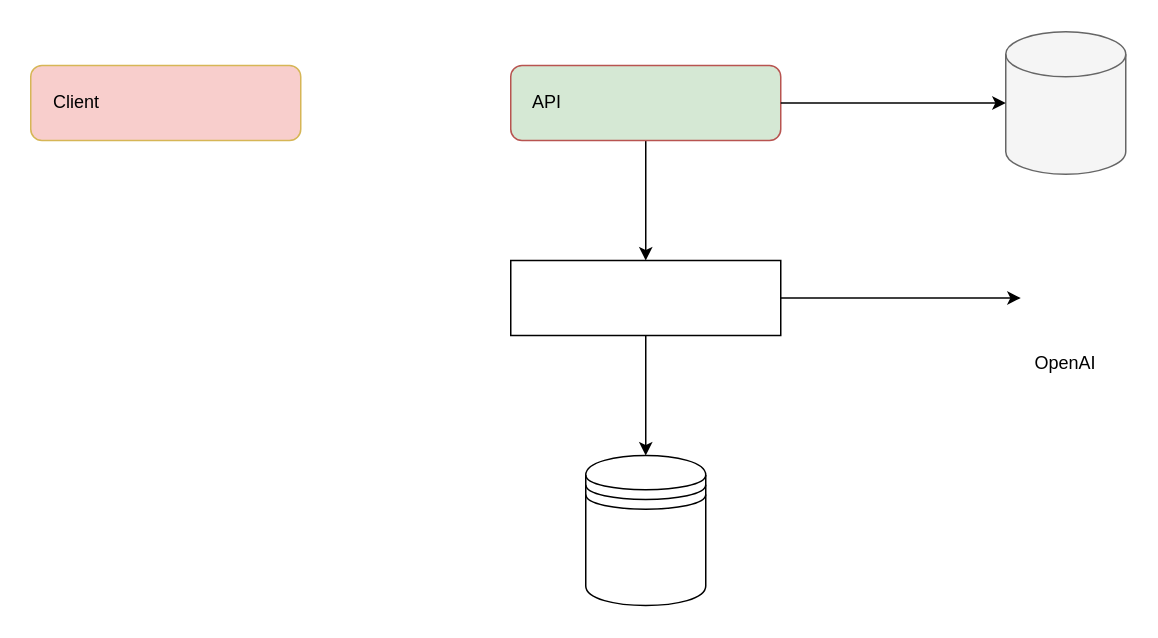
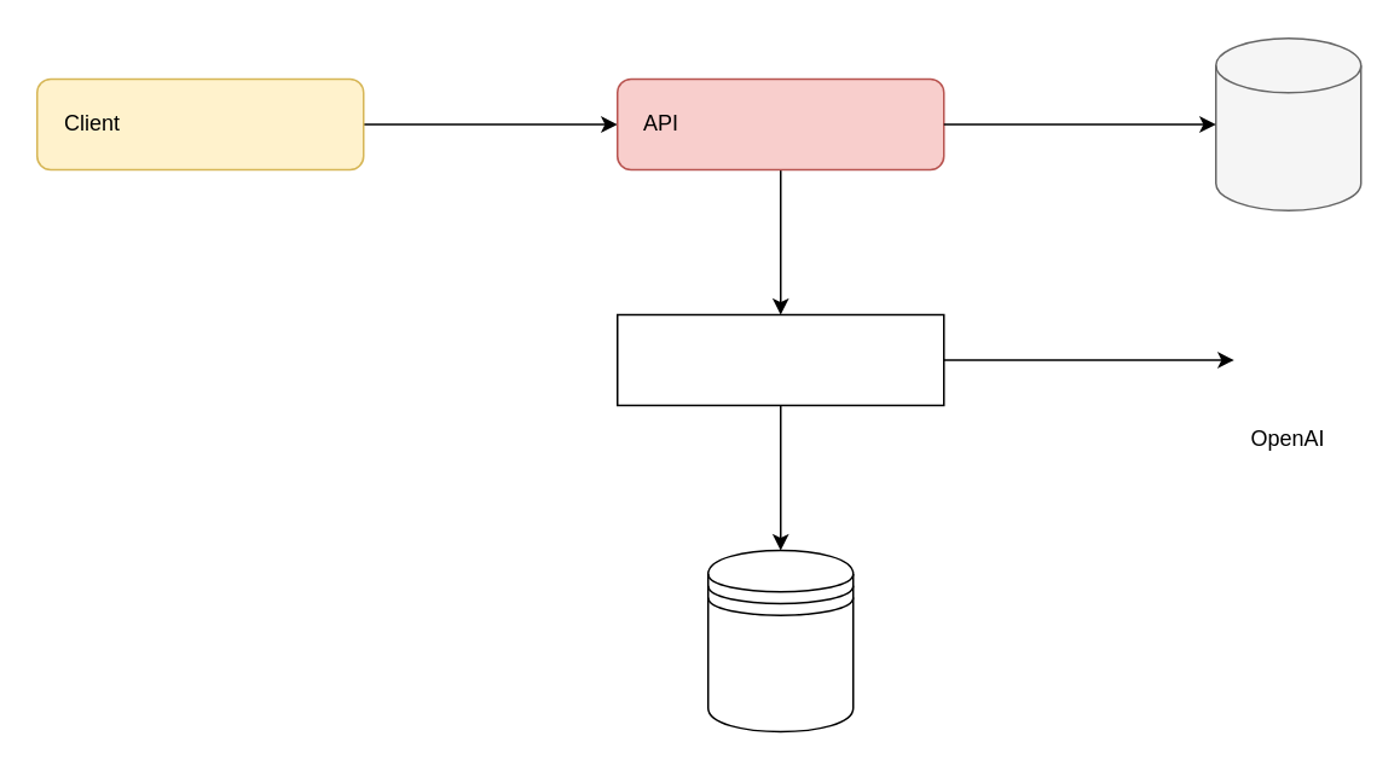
- <mxCell id="3" value="&amp;nbsp; &amp;nbsp;&amp;nbsp;Client" style="rounded=1;whiteSpace=wrap;html=1;align=left;fillColor=#f8cecc;strokeColor=#d6b656;" parent="1" vertex="1"><mxGeometry x="20" y="43" width="180" height="50" as="geometry" /></mxCell>
+ <mxCell id="3" value="&amp;nbsp; &amp;nbsp;&amp;nbsp;Client" style="rounded=1;whiteSpace=wrap;html=1;align=left;fillColor=#fff2cc;strokeColor=#d6b656;" parent="1" vertex="1"><mxGeometry x="20" y="43" width="180" height="50" as="geometry" /></mxCell>
+ <mxCell id="2" style="edgeStyle=orthogonalEdgeStyle;rounded=0;orthogonalLoop=1;jettySize=auto;html=1;exitX=1;exitY=0.5;exitDx=0;exitDy=0;entryX=0;entryY=0.5;entryDx=0;entryDy=0;" parent="1" source="3" target="5" edge="1"><mxGeometry relative="1" as="geometry" /></mxCell>
- <mxCell id="5" value="&amp;nbsp; &amp;nbsp; API" style="rounded=1;whiteSpace=wrap;html=1;align=left;fillColor=#d5e8d4;strokeColor=#b85450;" parent="1" vertex="1"><mxGeometry x="340" y="43" width="180" height="50" as="geometry" /></mxCell>
+ <mxCell id="5" value="&amp;nbsp; &amp;nbsp; API" style="rounded=1;whiteSpace=wrap;html=1;align=left;fillColor=#f8cecc;strokeColor=#b85450;" parent="1" vertex="1"><mxGeometry x="340" y="43" width="180" height="50" as="geometry" /></mxCell>
